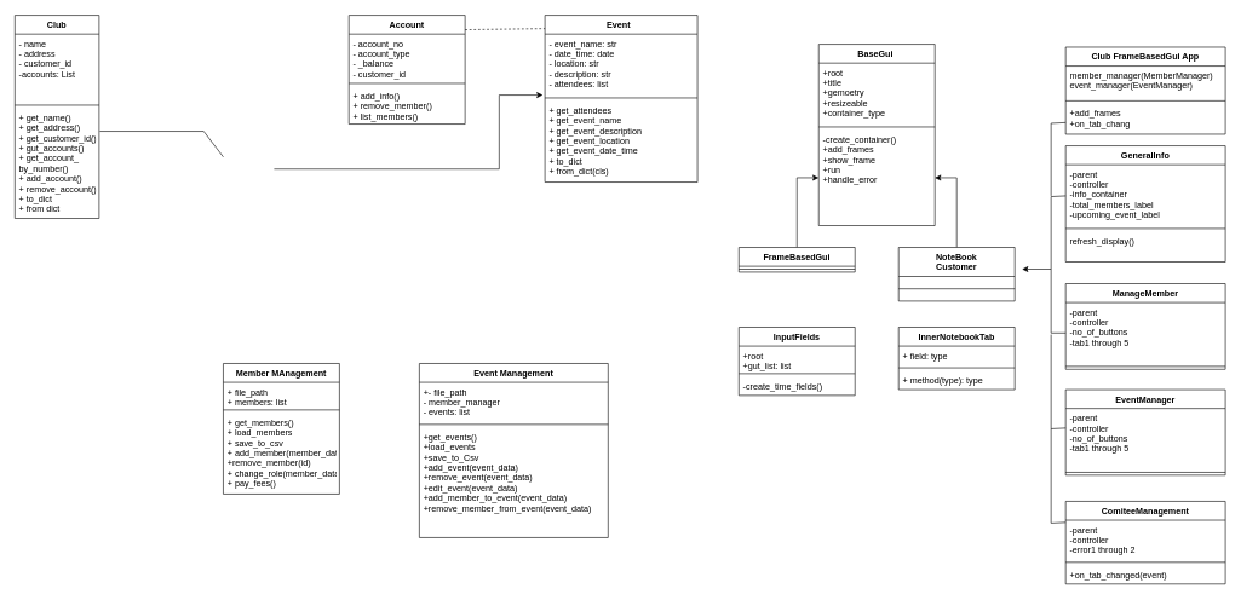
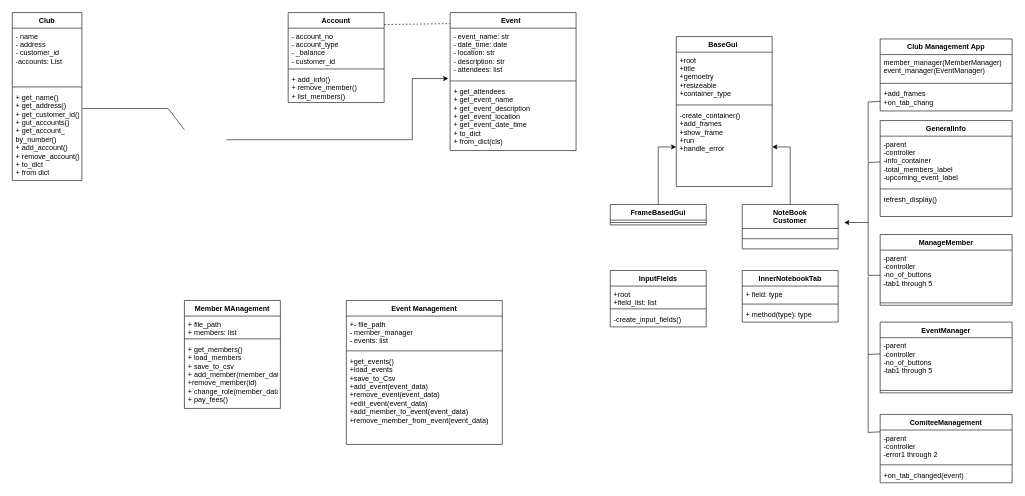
- <mxCell id="40" value="Club FrameBasedGui App" style="swimlane;fontStyle=1;align=center;verticalAlign=top;childLayout=stackLayout;horizontal=1;startSize=26;horizontalStack=0;resizeParent=1;resizeParentMax=0;resizeLast=0;collapsible=1;marginBottom=0;" parent="1" vertex="1"><mxGeometry x="1467" y="64" width="220" height="120" as="geometry" /></mxCell>
+ <mxCell id="40" value="Club Management App" style="swimlane;fontStyle=1;align=center;verticalAlign=top;childLayout=stackLayout;horizontal=1;startSize=26;horizontalStack=0;resizeParent=1;resizeParentMax=0;resizeLast=0;collapsible=1;marginBottom=0;" parent="1" vertex="1"><mxGeometry x="1467" y="64" width="220" height="120" as="geometry" /></mxCell>
- <mxCell id="13" value="+root&#10;+gut_list: list" style="text;strokeColor=none;fillColor=none;align=left;verticalAlign=top;spacingLeft=4;spacingRight=4;overflow=hidden;rotatable=0;points=[[0,0.5],[1,0.5]];portConstraint=eastwest;" parent="12" vertex="1"><mxGeometry y="26" width="160" height="34" as="geometry" /></mxCell>
+ <mxCell id="13" value="+root&#10;+field_list: list" style="text;strokeColor=none;fillColor=none;align=left;verticalAlign=top;spacingLeft=4;spacingRight=4;overflow=hidden;rotatable=0;points=[[0,0.5],[1,0.5]];portConstraint=eastwest;" parent="12" vertex="1"><mxGeometry y="26" width="160" height="34" as="geometry" /></mxCell>
- <mxCell id="15" value="-create_time_fields()" style="text;strokeColor=none;fillColor=none;align=left;verticalAlign=top;spacingLeft=4;spacingRight=4;overflow=hidden;rotatable=0;points=[[0,0.5],[1,0.5]];portConstraint=eastwest;" parent="12" vertex="1"><mxGeometry y="68" width="160" height="26" as="geometry" /></mxCell>
+ <mxCell id="15" value="-create_input_fields()" style="text;strokeColor=none;fillColor=none;align=left;verticalAlign=top;spacingLeft=4;spacingRight=4;overflow=hidden;rotatable=0;points=[[0,0.5],[1,0.5]];portConstraint=eastwest;" parent="12" vertex="1"><mxGeometry y="68" width="160" height="26" as="geometry" /></mxCell>
